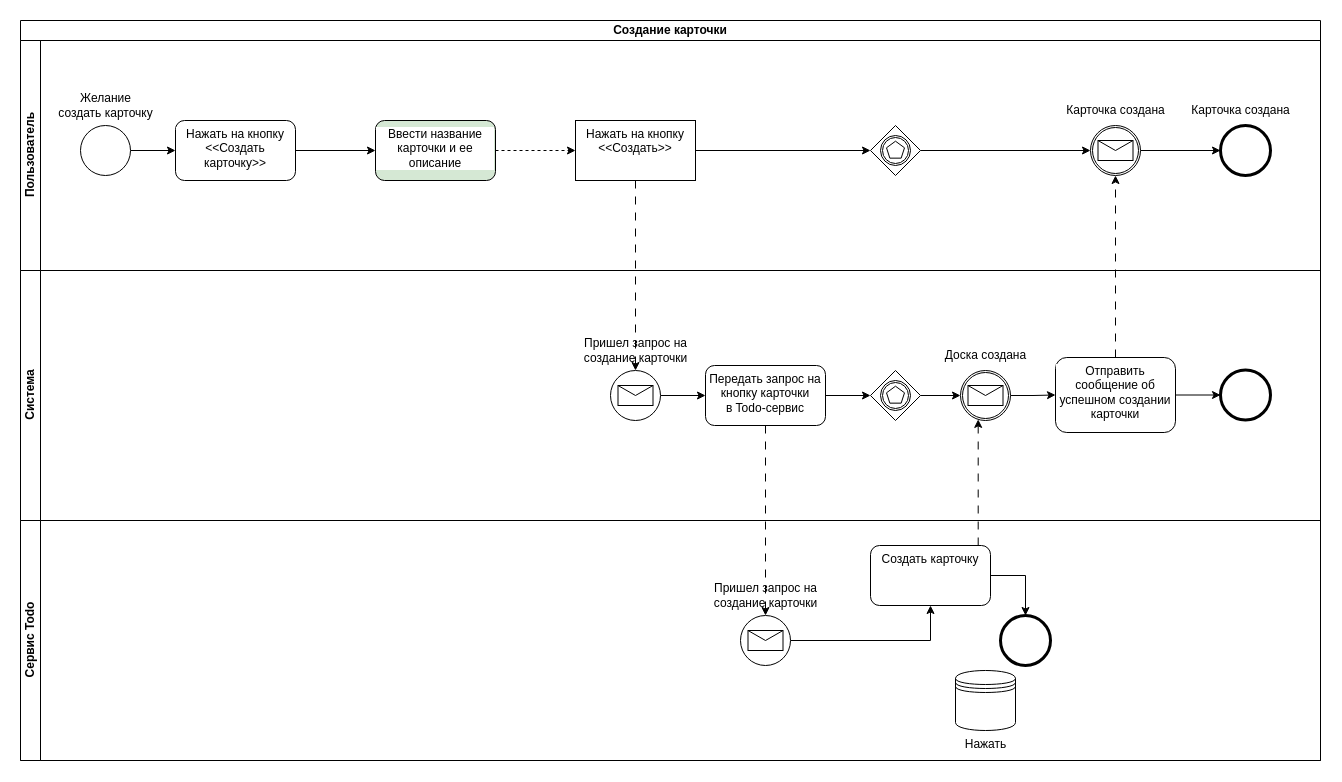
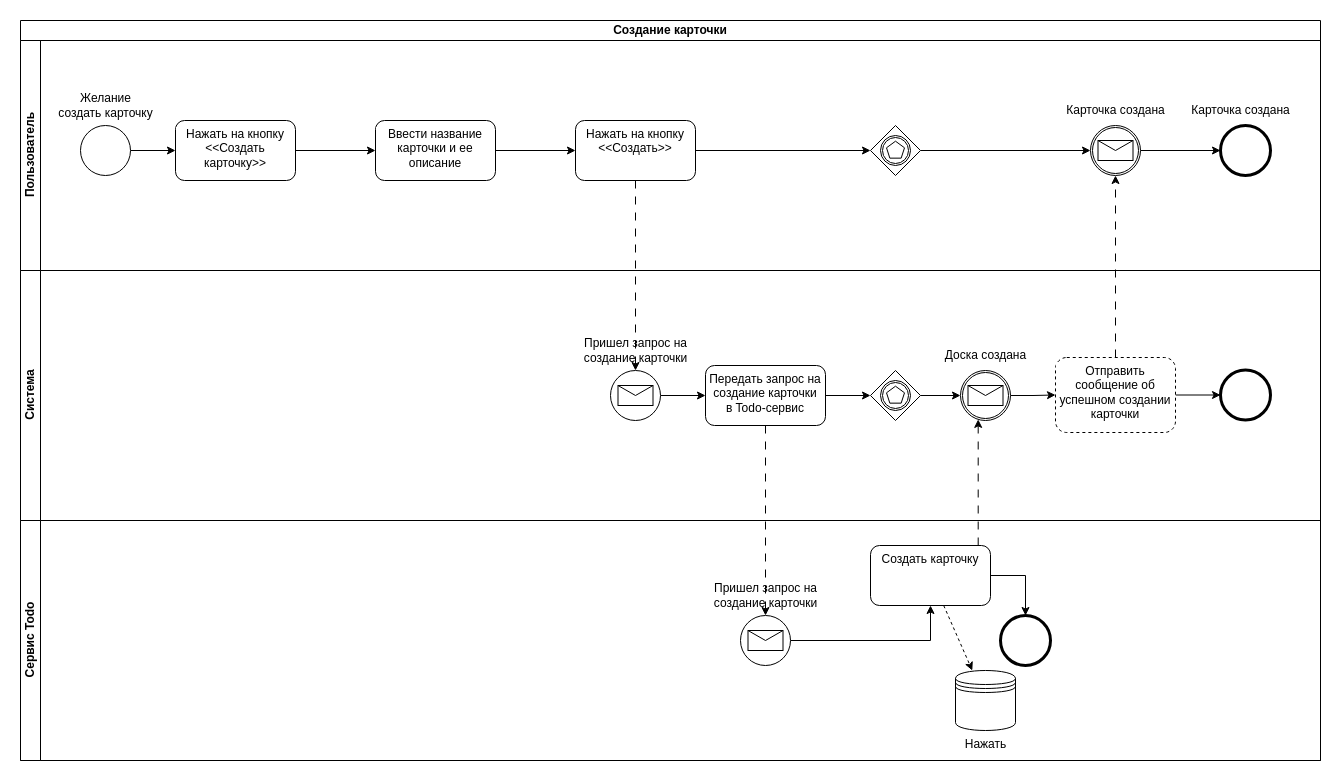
- <mxCell id="10" value="Ввести название карточки и ее описание" style="rounded=1;whiteSpace=wrap;html=1;verticalAlign=top;labelBackgroundColor=#ffffff;fillColor=#d5e8d4;" parent="3" vertex="1"><mxGeometry x="355" y="80" width="120" height="60" as="geometry" /></mxCell>
+ <mxCell id="10" value="Ввести название карточки и ее описание" style="rounded=1;whiteSpace=wrap;html=1;verticalAlign=top;labelBackgroundColor=#ffffff;" parent="3" vertex="1"><mxGeometry x="355" y="80" width="120" height="60" as="geometry" /></mxCell>
- <mxCell id="9" value="" style="edgeStyle=orthogonalEdgeStyle;rounded=0;orthogonalLoop=1;jettySize=auto;html=1;dashed=1;" parent="3" source="10" target="12" edge="1"><mxGeometry relative="1" as="geometry" /></mxCell>
+ <mxCell id="9" value="" style="edgeStyle=orthogonalEdgeStyle;rounded=0;orthogonalLoop=1;jettySize=auto;html=1;" parent="3" source="10" target="12" edge="1"><mxGeometry relative="1" as="geometry" /></mxCell>
- <mxCell id="12" value="Нажать на кнопку&lt;div&gt;&amp;lt;&amp;lt;Создать&amp;gt;&amp;gt;&lt;/div&gt;" style="whiteSpace=wrap;html=1;verticalAlign=top;labelBackgroundColor=#ffffff;rounded=0;" parent="3" vertex="1"><mxGeometry x="555" y="80" width="120" height="60" as="geometry" /></mxCell>
+ <mxCell id="12" value="Нажать на кнопку&lt;div&gt;&amp;lt;&amp;lt;Создать&amp;gt;&amp;gt;&lt;/div&gt;" style="rounded=1;whiteSpace=wrap;html=1;verticalAlign=top;labelBackgroundColor=#ffffff;" parent="3" vertex="1"><mxGeometry x="555" y="80" width="120" height="60" as="geometry" /></mxCell>
- <mxCell id="24" value="Передать запрос на&lt;div&gt;кнопку карточки&lt;/div&gt;&lt;div&gt;в Todo-сервис&lt;/div&gt;" style="rounded=1;whiteSpace=wrap;html=1;verticalAlign=top;labelBackgroundColor=#ffffff;" parent="20" vertex="1"><mxGeometry x="685" y="95" width="120" height="60" as="geometry" /></mxCell>
+ <mxCell id="24" value="Передать запрос на&lt;div&gt;создание карточки&lt;/div&gt;&lt;div&gt;в Todo-сервис&lt;/div&gt;" style="rounded=1;whiteSpace=wrap;html=1;verticalAlign=top;labelBackgroundColor=#ffffff;" parent="20" vertex="1"><mxGeometry x="685" y="95" width="120" height="60" as="geometry" /></mxCell>
- <mxCell id="32" value="Отправить сообщение об успешном создании карточки" style="rounded=1;whiteSpace=wrap;html=1;verticalAlign=top;labelBackgroundColor=#ffffff;" parent="20" vertex="1"><mxGeometry x="1035" y="87" width="120" height="75" as="geometry" /></mxCell>
+ <mxCell id="32" value="Отправить сообщение об успешном создании карточки" style="rounded=1;whiteSpace=wrap;html=1;verticalAlign=top;labelBackgroundColor=#ffffff;dashed=1;" parent="20" vertex="1"><mxGeometry x="1035" y="87" width="120" height="75" as="geometry" /></mxCell>
+ <mxCell id="45" style="rounded=0;orthogonalLoop=1;jettySize=auto;html=1;dashed=1;" edge="1" parent="1" target="46" source="42"><mxGeometry relative="1" as="geometry"><mxPoint x="950" y="680" as="sourcePoint" /></mxGeometry></mxCell>
